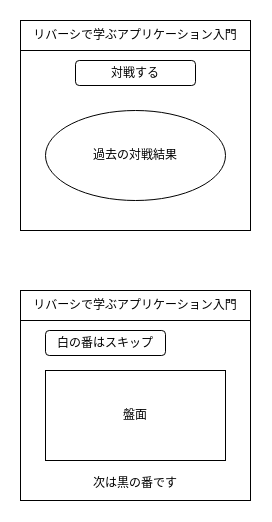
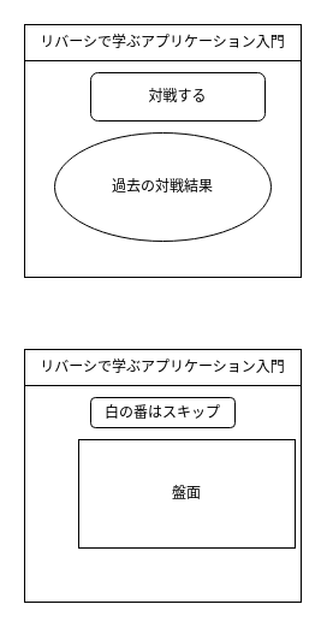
- <mxCell id="4" value="対戦する" style="rounded=1;whiteSpace=wrap;html=1;fillColor=none;" vertex="1" parent="1"><mxGeometry x="75" y="60" width="120" height="25" as="geometry" /></mxCell>
+ <mxCell id="4" value="対戦する" style="rounded=1;whiteSpace=wrap;html=1;fillColor=none;" vertex="1" parent="1"><mxGeometry x="75" y="60" width="145" height="40" as="geometry" /></mxCell>
- <mxCell id="8" value="白の番はスキップ" style="rounded=1;whiteSpace=wrap;html=1;fillColor=none;" vertex="1" parent="1"><mxGeometry x="45" y="330" width="120" height="25" as="geometry" /></mxCell>
+ <mxCell id="8" value="白の番はスキップ" style="rounded=1;whiteSpace=wrap;html=1;fillColor=none;" vertex="1" parent="1"><mxGeometry x="75" y="330" width="120" height="25" as="geometry" /></mxCell>
- <mxCell id="9" value="盤面" style="rounded=0;whiteSpace=wrap;html=1;fillColor=none;" vertex="1" parent="1"><mxGeometry x="45" y="370" width="180" height="90" as="geometry" /></mxCell>
+ <mxCell id="9" value="盤面" style="rounded=0;whiteSpace=wrap;html=1;fillColor=none;" vertex="1" parent="1"><mxGeometry x="65" y="365" width="180" height="90" as="geometry" /></mxCell>
- <mxCell id="10" value="次は黒の番です" style="rounded=1;whiteSpace=wrap;html=1;fillColor=none;shadow=0;strokeColor=none;" vertex="1" parent="1"><mxGeometry x="75" y="470" width="120" height="25" as="geometry" /></mxCell>
